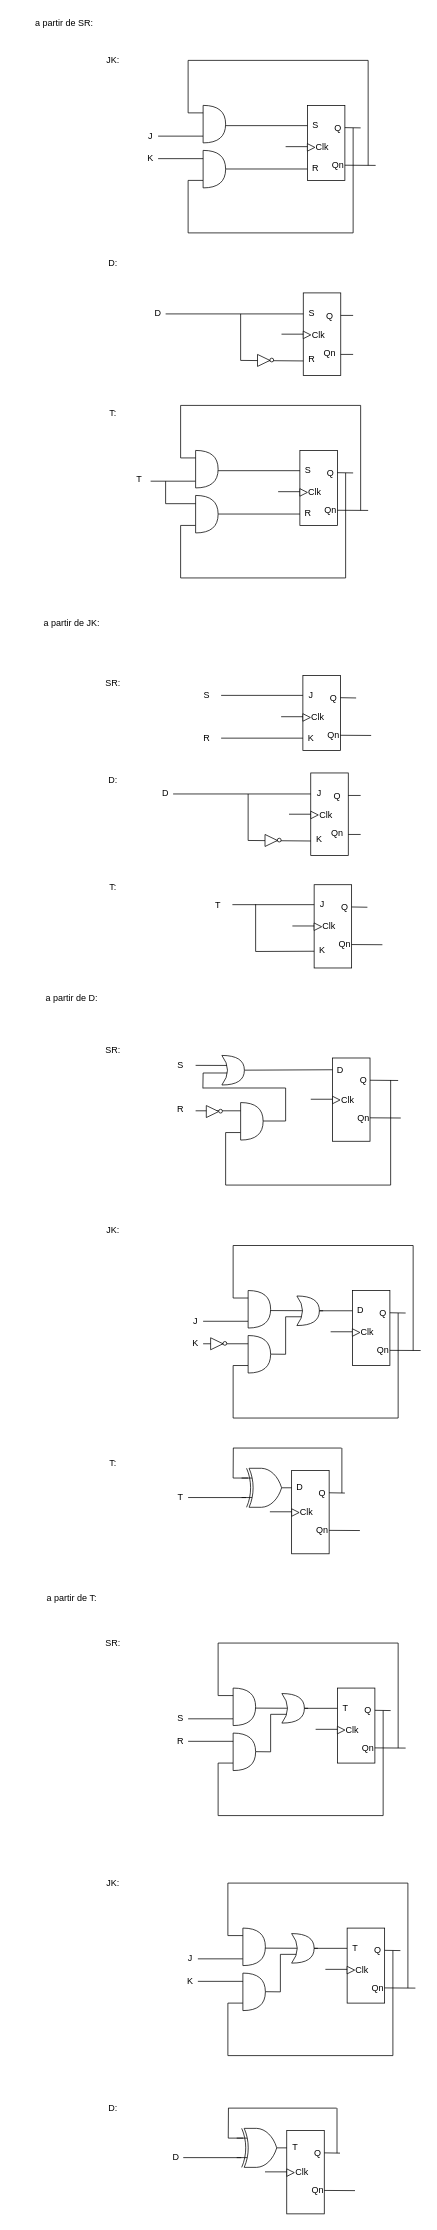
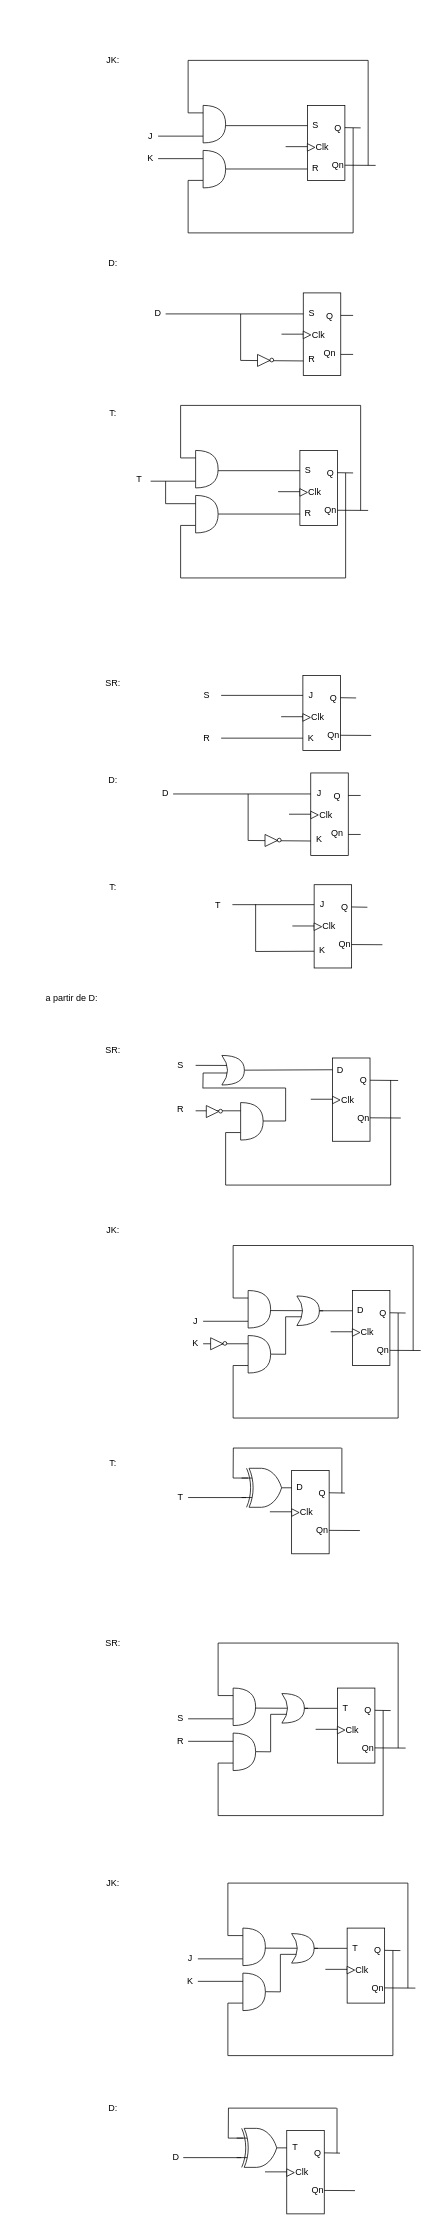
- <mxCell id="38" value="a partir de SR:" style="text;html=1;strokeColor=none;fillColor=none;align=center;verticalAlign=middle;whiteSpace=wrap;rounded=0;" vertex="1" parent="1"><mxGeometry y="20" width="130" height="20" as="geometry" x="20" /></mxCell>
- <mxCell id="81" value="a partir de JK:" style="text;html=1;strokeColor=none;fillColor=none;align=center;verticalAlign=middle;whiteSpace=wrap;rounded=0;" vertex="1" parent="1"><mxGeometry x="30" y="820" width="130" height="20" as="geometry" /></mxCell>
- <mxCell id="200" value="a partir de T:" style="text;html=1;strokeColor=none;fillColor=none;align=center;verticalAlign=middle;whiteSpace=wrap;rounded=0;" vertex="1" parent="1"><mxGeometry x="30" y="2120" width="130" height="20" as="geometry" /></mxCell>
